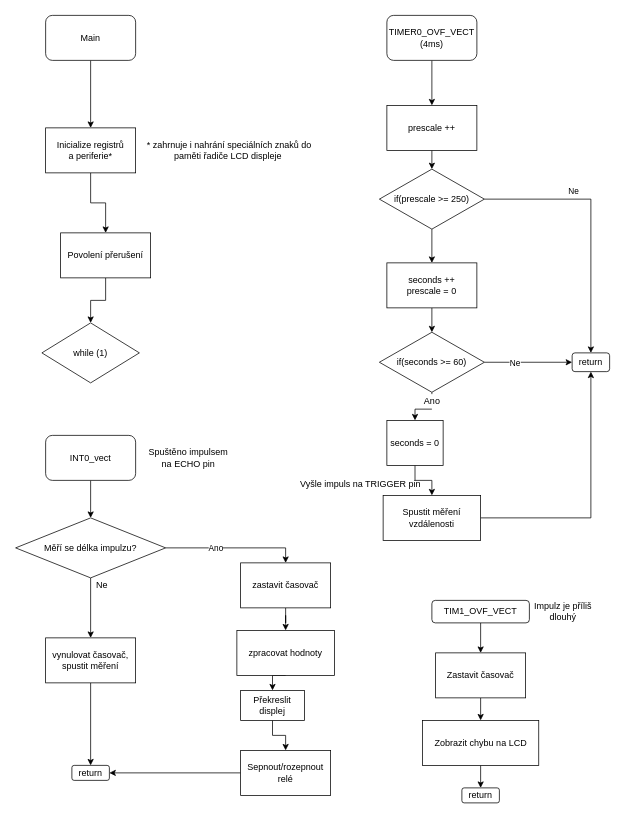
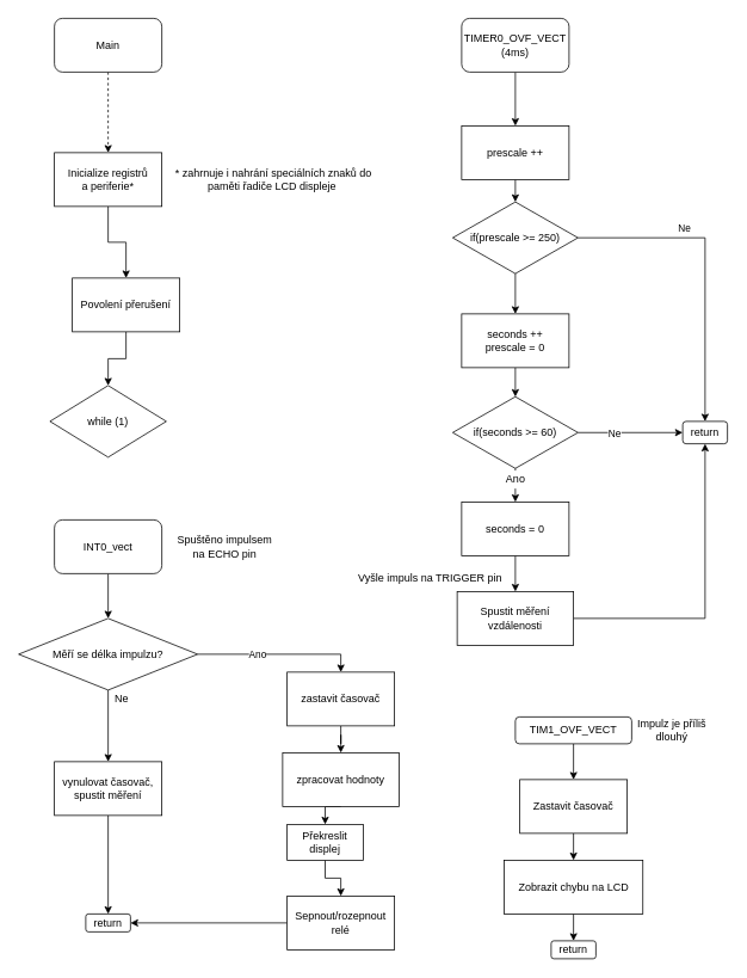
- <mxCell id="2" style="edgeStyle=orthogonalEdgeStyle;rounded=0;orthogonalLoop=1;jettySize=auto;html=1;exitX=0.5;exitY=1;exitDx=0;exitDy=0;entryX=0.5;entryY=0;entryDx=0;entryDy=0;" parent="1" source="3" target="5" edge="1"><mxGeometry relative="1" as="geometry" /></mxCell>
+ <mxCell id="2" style="edgeStyle=orthogonalEdgeStyle;rounded=0;orthogonalLoop=1;jettySize=auto;html=1;exitX=0.5;exitY=1;exitDx=0;exitDy=0;entryX=0.5;entryY=0;entryDx=0;entryDy=0;dashed=1;" parent="1" source="3" target="5" edge="1"><mxGeometry relative="1" as="geometry" /></mxCell>
- <mxCell id="56" value="seconds = 0" style="rounded=0;whiteSpace=wrap;html=1;" parent="1" vertex="1"><mxGeometry x="515" y="560" width="75" height="60" as="geometry" /></mxCell>
+ <mxCell id="56" value="seconds = 0" style="rounded=0;whiteSpace=wrap;html=1;" parent="1" vertex="1"><mxGeometry x="515" y="560" width="120" height="60" as="geometry" /></mxCell>
